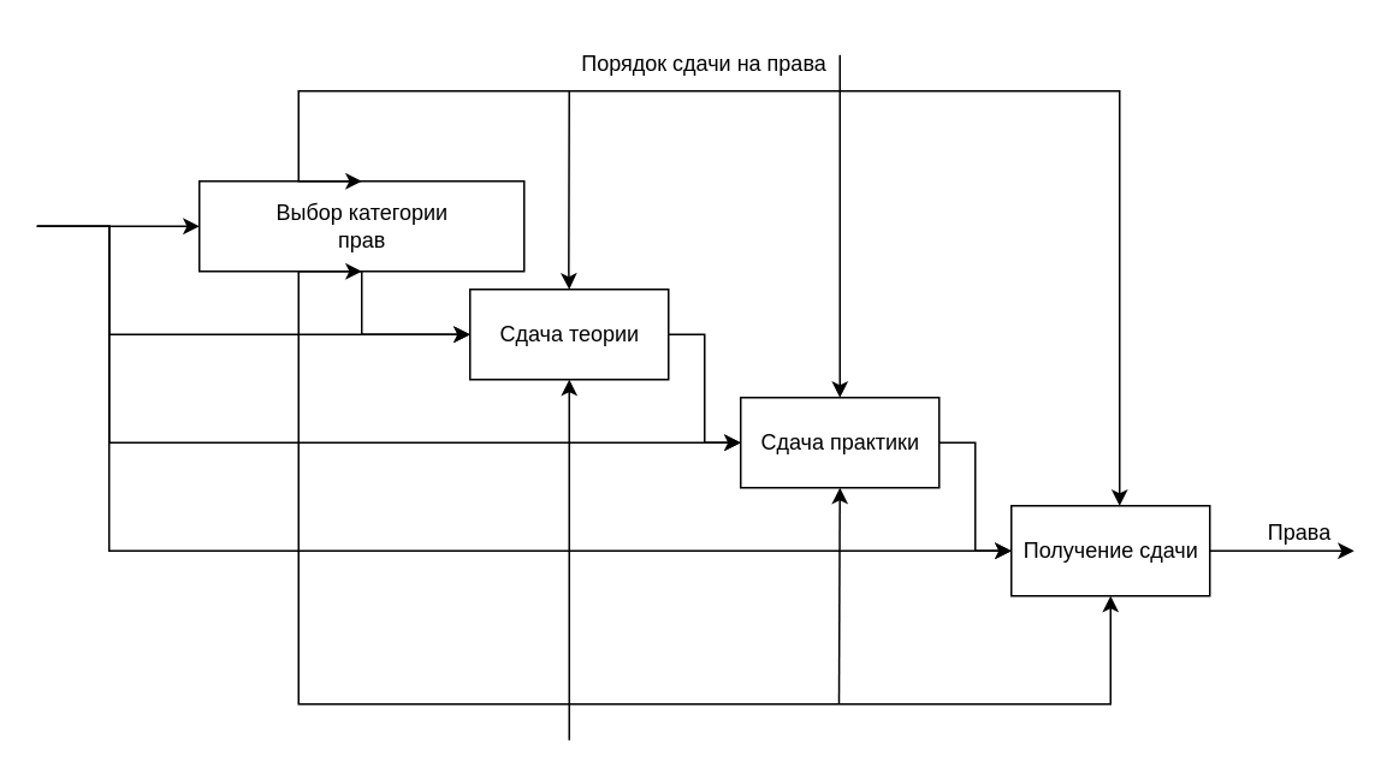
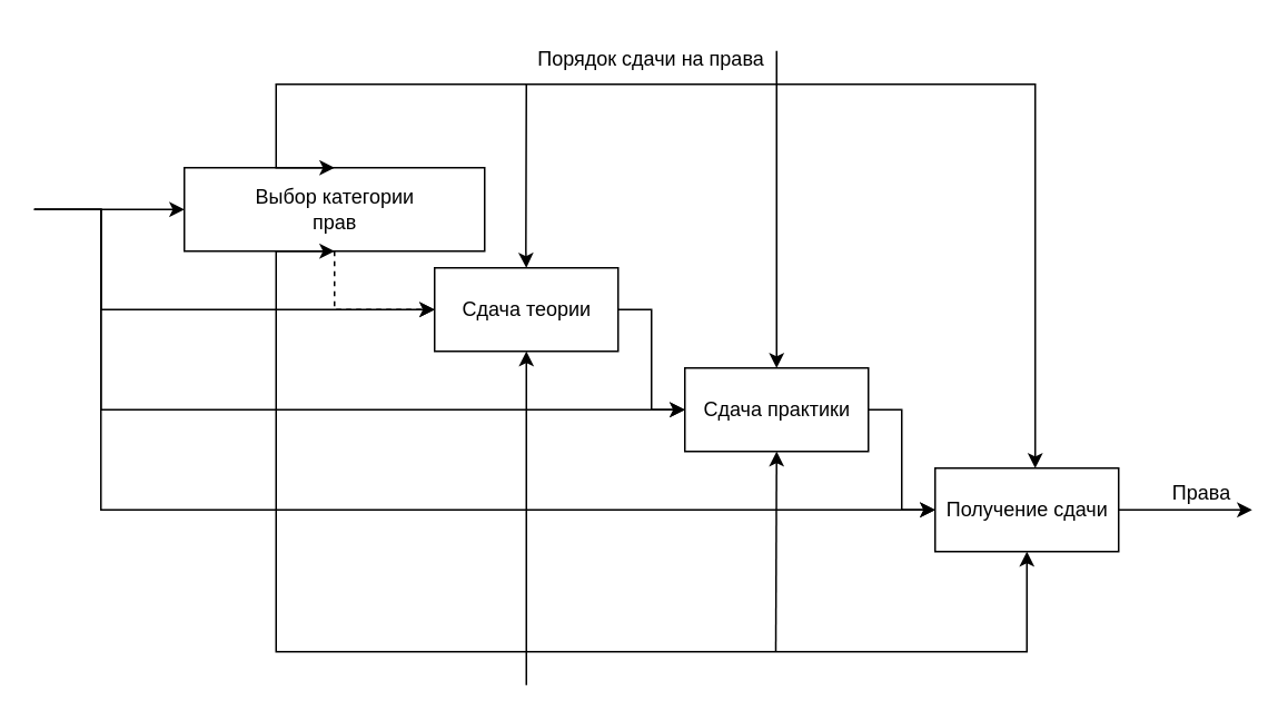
- <mxCell id="2" style="edgeStyle=orthogonalEdgeStyle;rounded=0;orthogonalLoop=1;jettySize=auto;html=1;entryX=0;entryY=0.5;entryDx=0;entryDy=0;" edge="1" parent="1" source="3" target="5"><mxGeometry relative="1" as="geometry" /></mxCell>
+ <mxCell id="2" style="edgeStyle=orthogonalEdgeStyle;rounded=0;orthogonalLoop=1;jettySize=auto;html=1;entryX=0;entryY=0.5;entryDx=0;entryDy=0;dashed=1;" edge="1" parent="1" source="3" target="5"><mxGeometry relative="1" as="geometry" /></mxCell>
